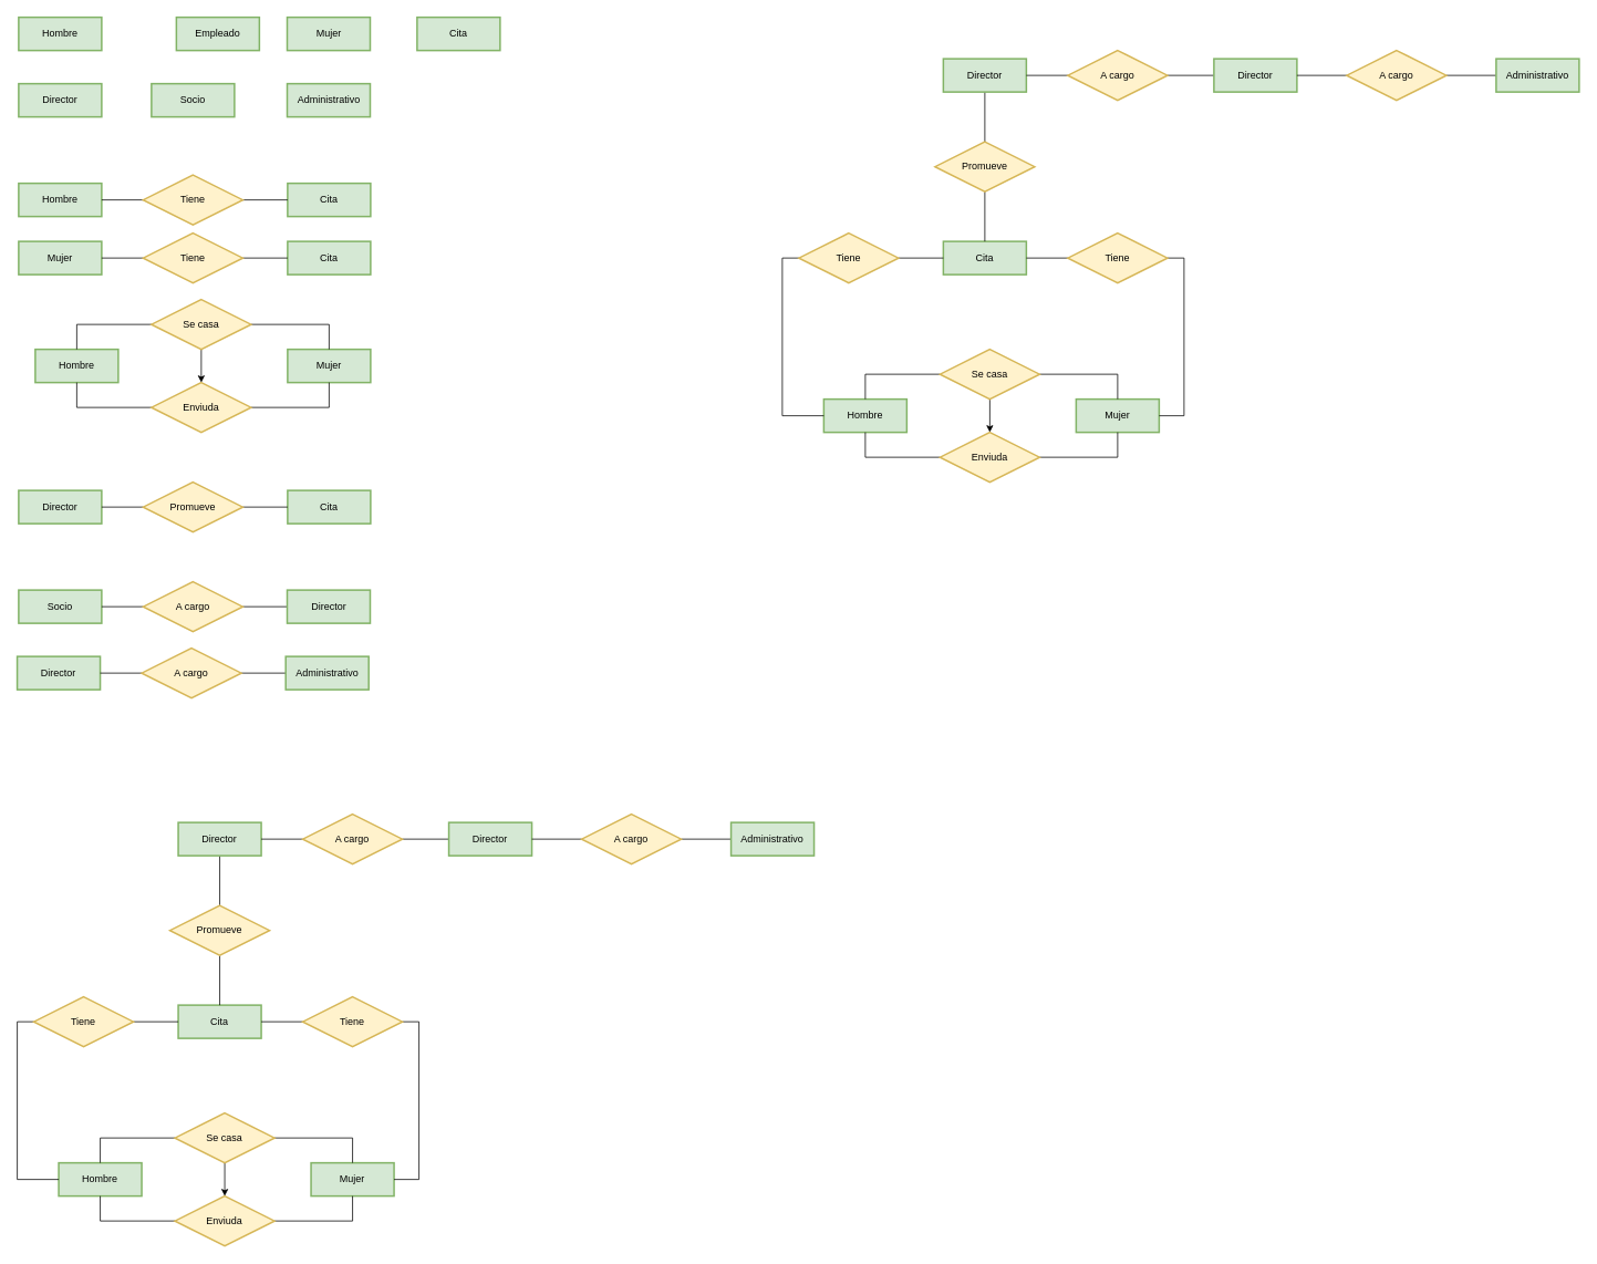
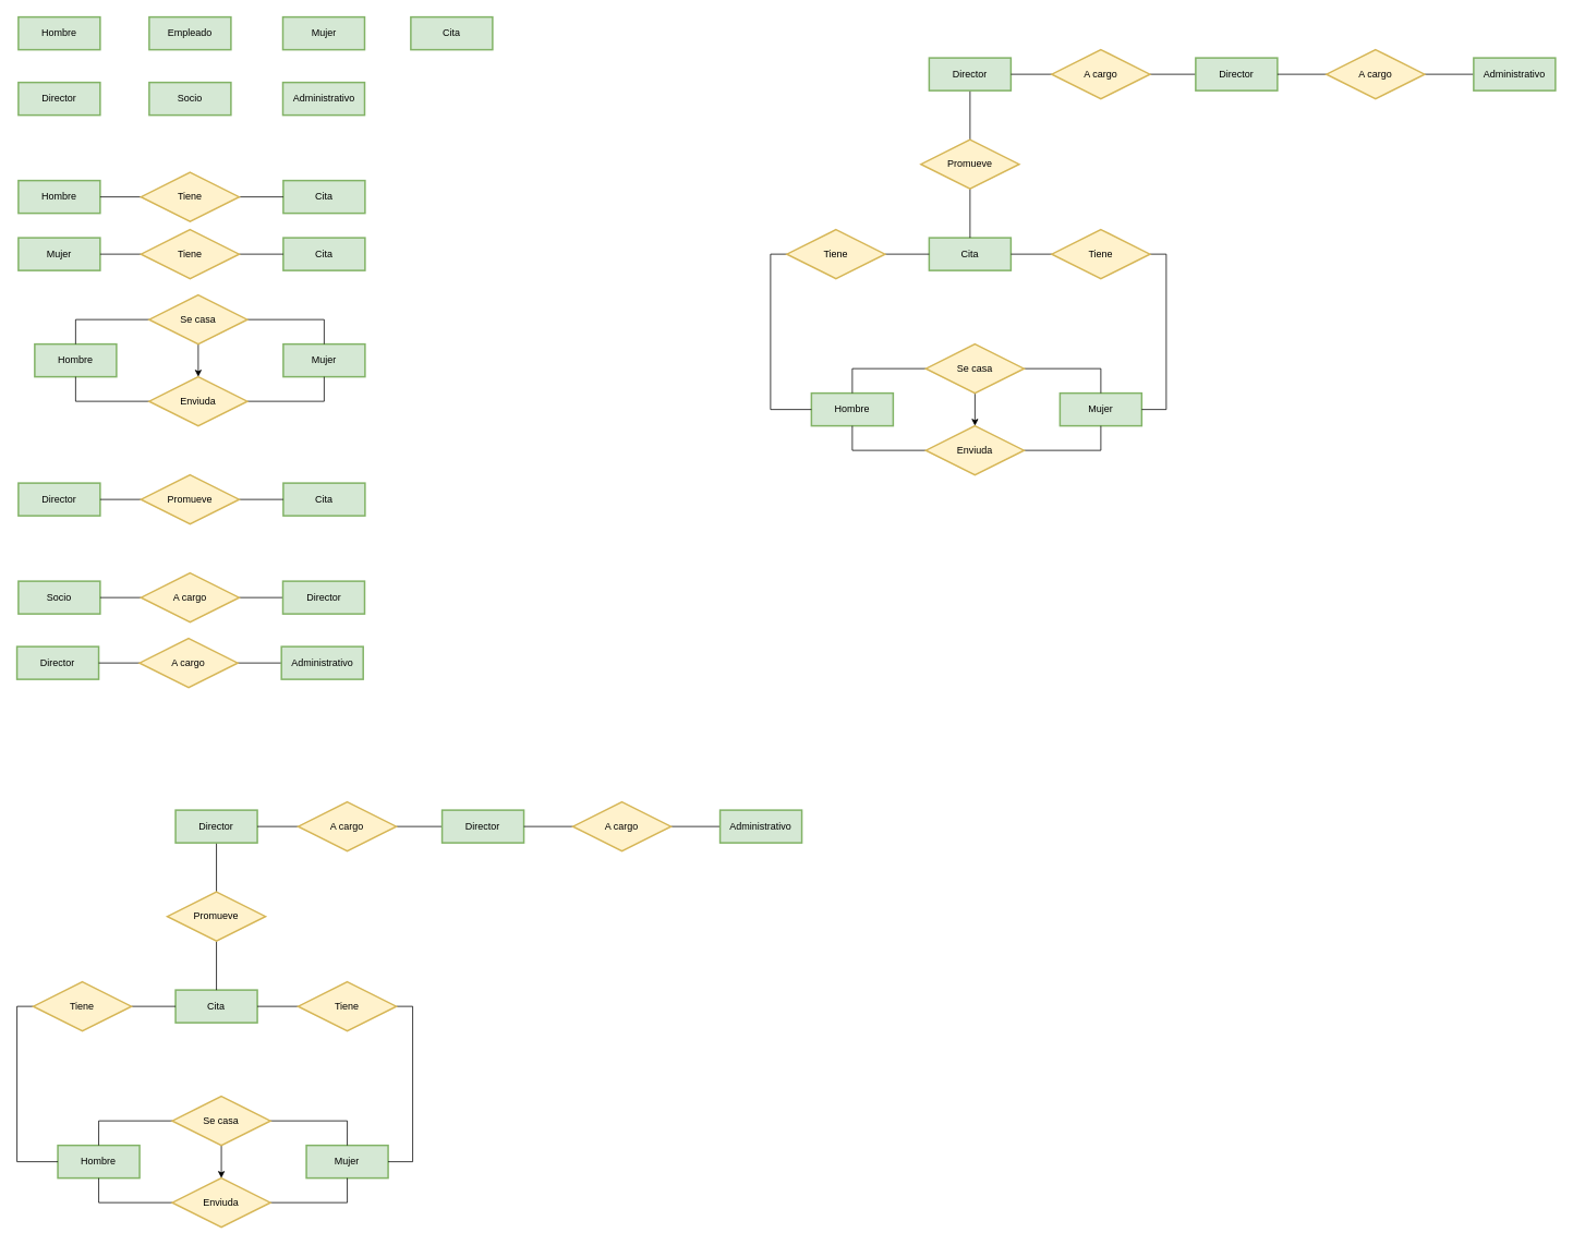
- <mxCell id="4" value="Empleado" style="whiteSpace=wrap;html=1;align=center;strokeWidth=2;fillColor=#d5e8d4;strokeColor=#82b366;" parent="1" vertex="1"><mxGeometry x="212" y="20" width="100" height="40" as="geometry" /></mxCell>
+ <mxCell id="4" value="Empleado" style="whiteSpace=wrap;html=1;align=center;strokeWidth=2;fillColor=#d5e8d4;strokeColor=#82b366;" parent="1" vertex="1"><mxGeometry x="182" y="20" width="100" height="40" as="geometry" /></mxCell>
